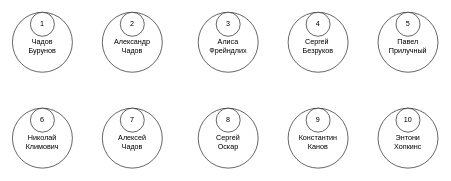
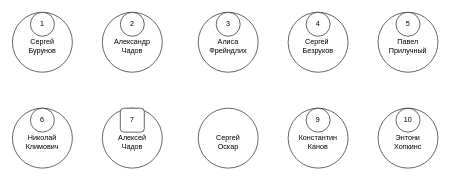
- <mxCell id="2" value="&lt;div&gt;&lt;br&gt;&lt;/div&gt;Чадов&lt;div&gt;Бурунов&lt;/div&gt;" style="ellipse;whiteSpace=wrap;html=1;aspect=fixed;" vertex="1" parent="1"><mxGeometry x="20" y="20" width="100" height="100" as="geometry" /></mxCell>
+ <mxCell id="2" value="&lt;div&gt;&lt;br&gt;&lt;/div&gt;Сергей&lt;div&gt;Бурунов&lt;/div&gt;" style="ellipse;whiteSpace=wrap;html=1;aspect=fixed;" vertex="1" parent="1"><mxGeometry x="20" y="20" width="100" height="100" as="geometry" /></mxCell>
- <mxCell id="13" value="7" style="ellipse;whiteSpace=wrap;html=1;aspect=fixed;" vertex="1" parent="1"><mxGeometry x="200" y="180" width="40" height="40" as="geometry" /></mxCell>
+ <mxCell id="13" value="7" style="whiteSpace=wrap;html=1;aspect=fixed;rounded=1;" vertex="1" parent="1"><mxGeometry x="200" y="180" width="40" height="40" as="geometry" /></mxCell>
- <mxCell id="15" value="8" style="ellipse;whiteSpace=wrap;html=1;aspect=fixed;" vertex="1" parent="1"><mxGeometry x="360" y="180" width="40" height="40" as="geometry" /></mxCell>
